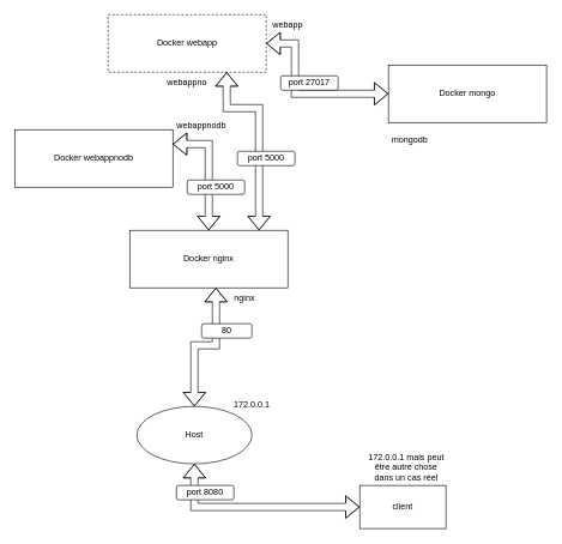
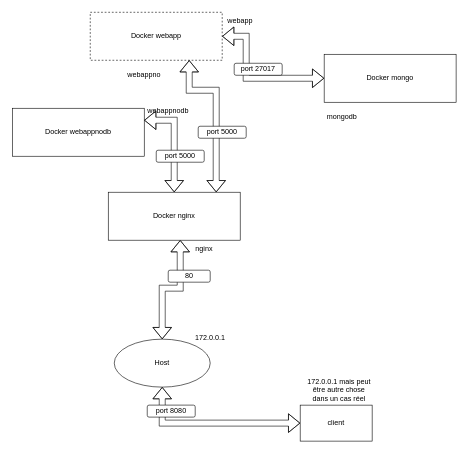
- <mxCell id="23" value="webappno" style="text;html=1;align=center;verticalAlign=middle;whiteSpace=wrap;rounded=0;" vertex="1" parent="1"><mxGeometry x="230" y="100" width="60" height="30" as="geometry" /></mxCell>
+ <mxCell id="23" value="webappno" style="text;html=1;align=center;verticalAlign=middle;whiteSpace=wrap;rounded=0;" vertex="1" parent="1"><mxGeometry x="210" y="110" width="60" height="30" as="geometry" /></mxCell>
- <mxCell id="19" value="webappnodb" style="text;html=1;align=center;verticalAlign=middle;whiteSpace=wrap;rounded=0;" vertex="1" parent="1"><mxGeometry x="250" y="160" width="60" height="30" as="geometry" /></mxCell>
+ <mxCell id="19" value="webappnodb" style="text;html=1;align=center;verticalAlign=middle;whiteSpace=wrap;rounded=0;" vertex="1" parent="1"><mxGeometry x="250" y="170" width="60" height="30" as="geometry" /></mxCell>
